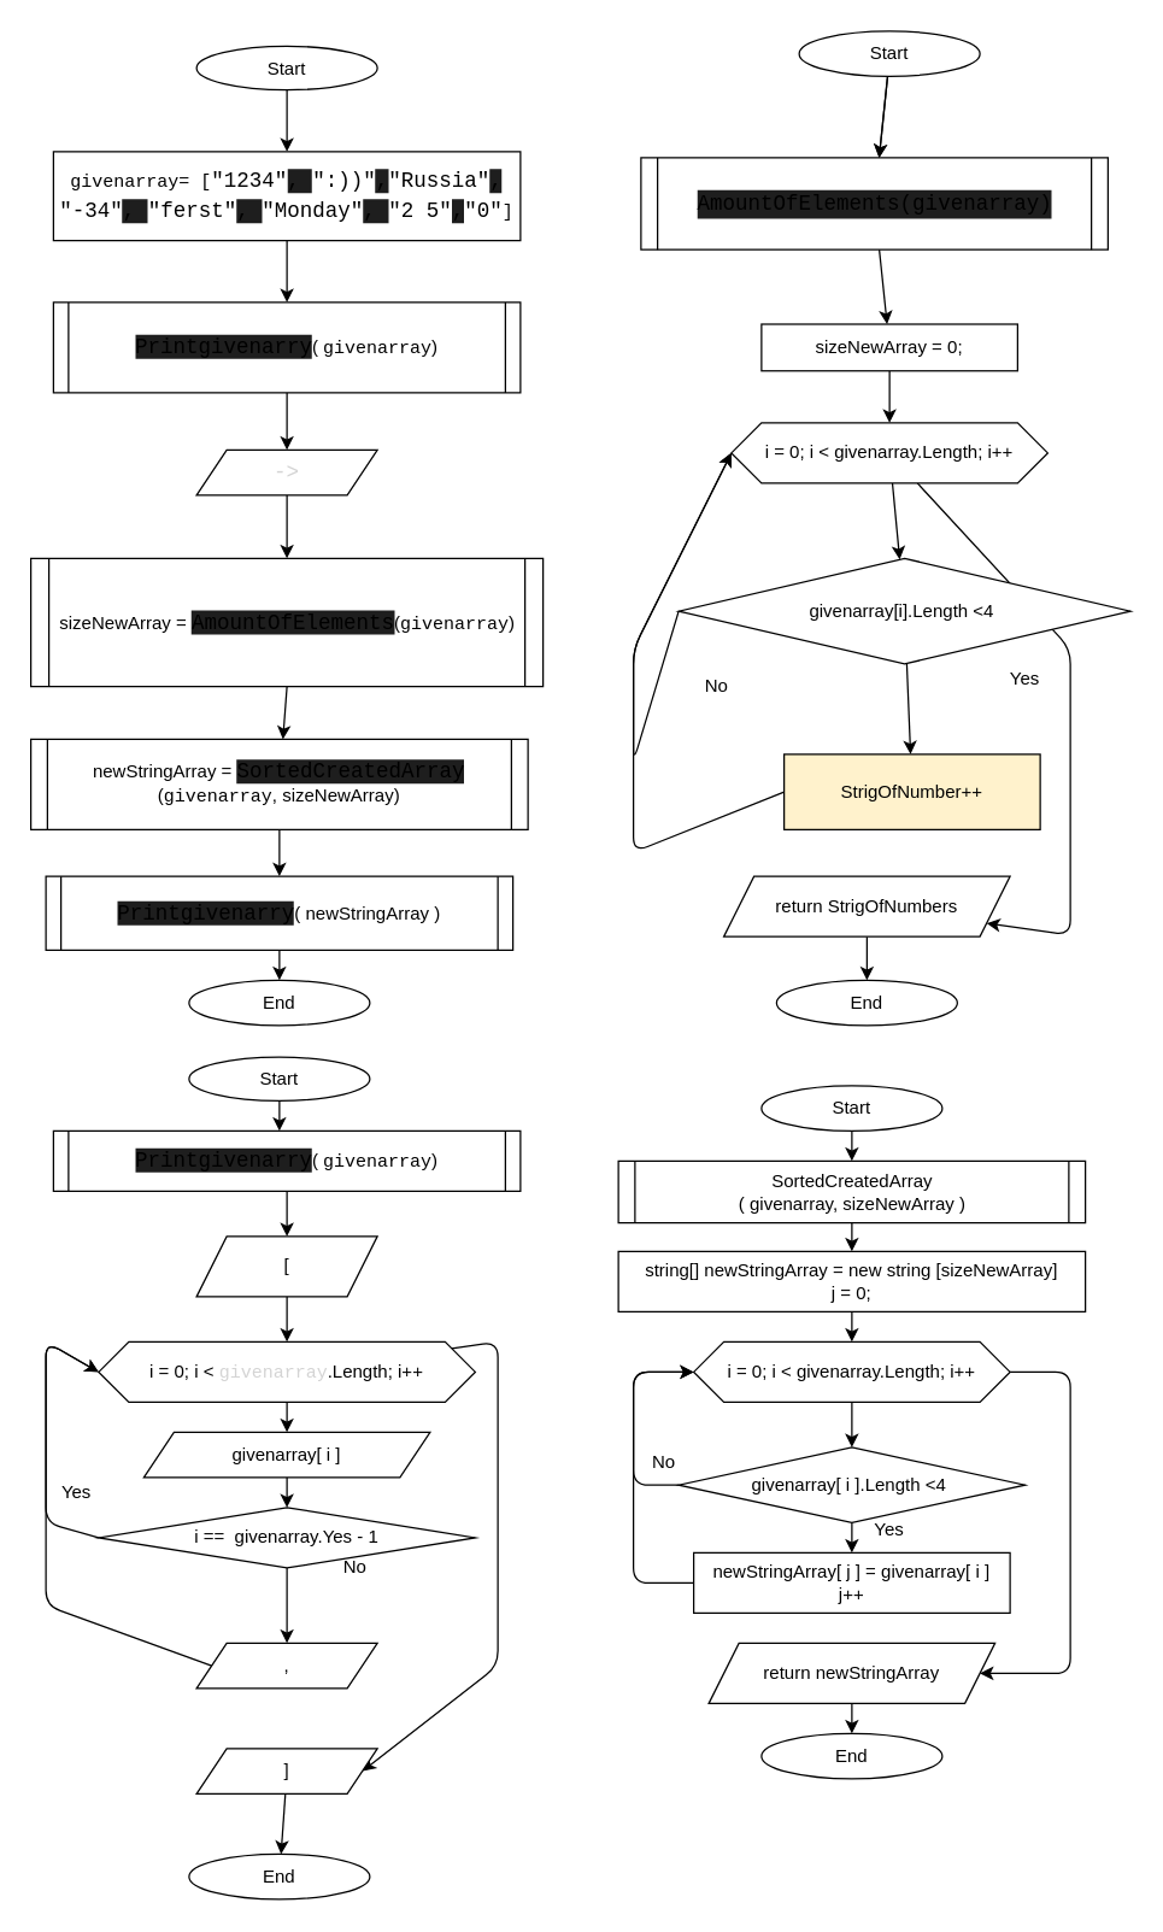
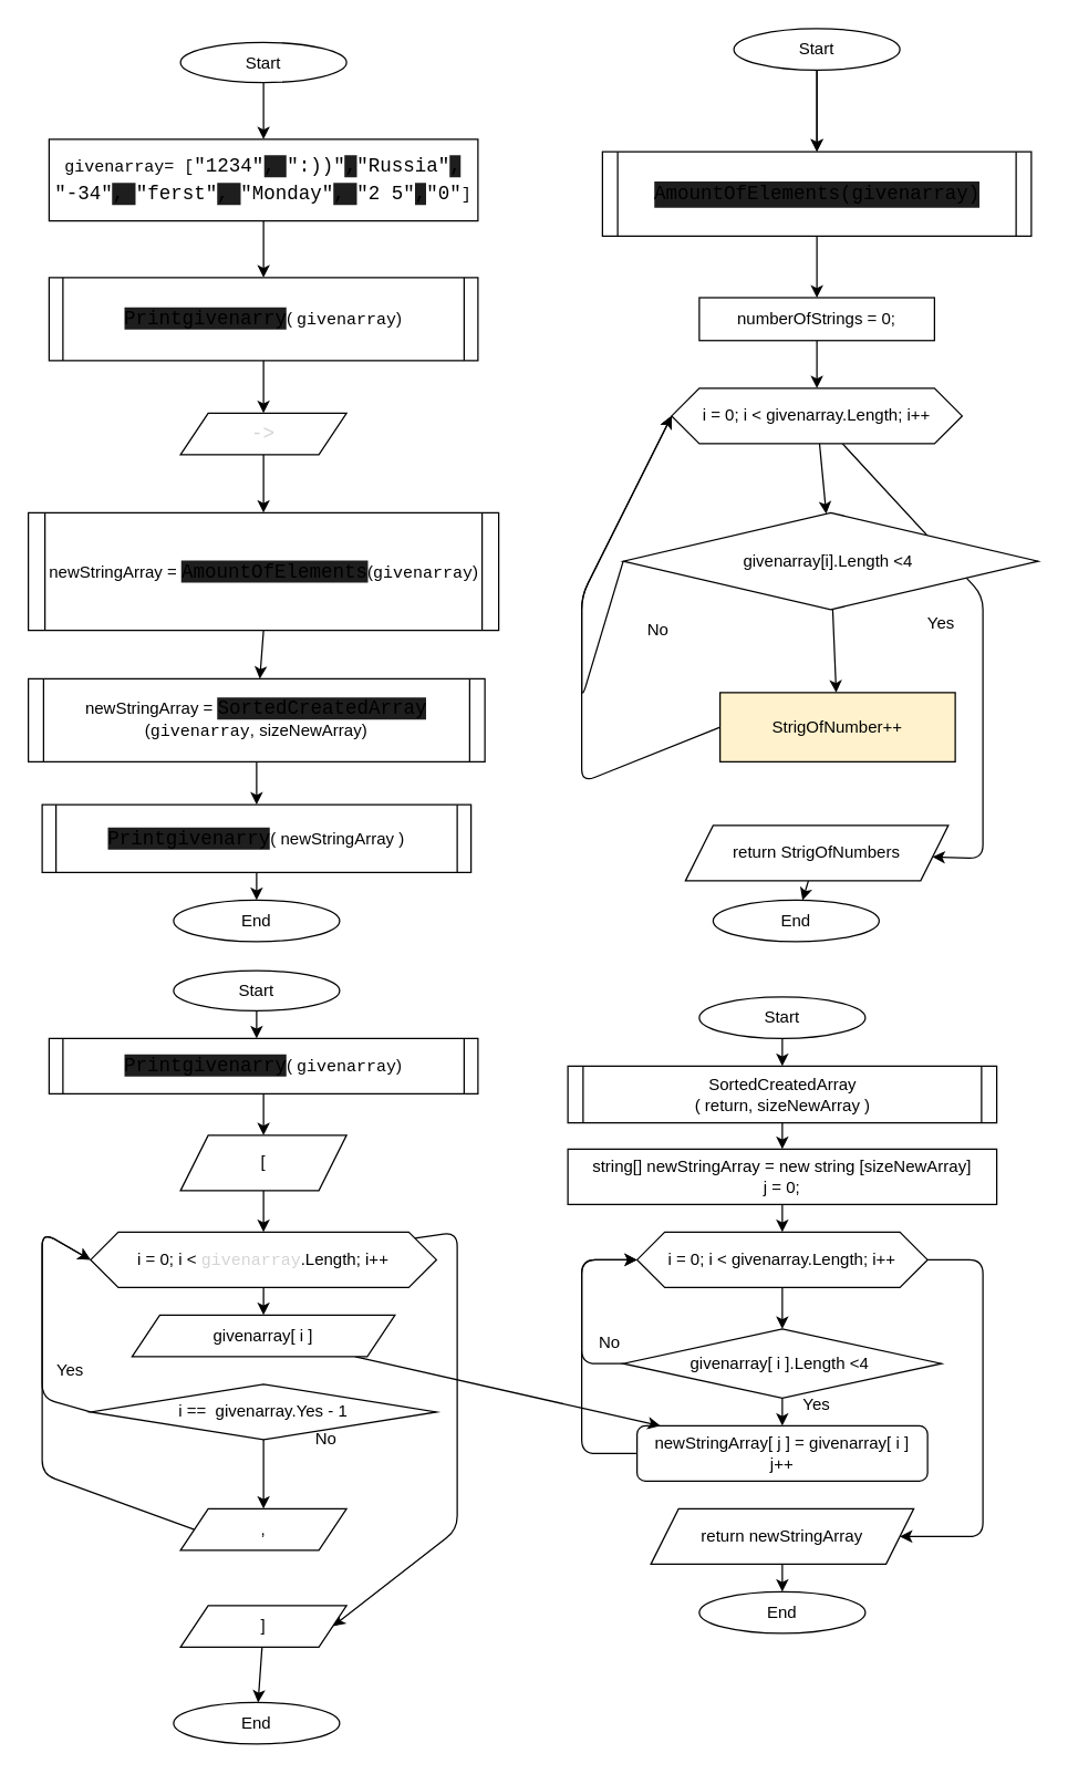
- <mxCell id="9" value="&lt;div style=&quot;background-color: rgb(30 , 30 , 30) ; font-family: &amp;#34;consolas&amp;#34; , &amp;#34;courier new&amp;#34; , monospace ; font-size: 14px ; line-height: 19px&quot;&gt;AmountOfElements(givenarray)&lt;/div&gt;" style="shape=process;whiteSpace=wrap;html=1;backgroundOutline=1;size=0.034;" parent="1" vertex="1"><mxGeometry x="425" y="104" width="310" height="61" as="geometry" /></mxCell>
+ <mxCell id="9" value="&lt;div style=&quot;background-color: rgb(30 , 30 , 30) ; font-family: &amp;#34;consolas&amp;#34; , &amp;#34;courier new&amp;#34; , monospace ; font-size: 14px ; line-height: 19px&quot;&gt;AmountOfElements(givenarray)&lt;/div&gt;" style="shape=process;whiteSpace=wrap;html=1;backgroundOutline=1;size=0.034;" parent="1" vertex="1"><mxGeometry x="435" y="109" width="310" height="61" as="geometry" /></mxCell>
- <mxCell id="16" value="sizeNewArray = 0;" style="whiteSpace=wrap;html=1;" parent="1" vertex="1"><mxGeometry x="505" y="214.5" width="170" height="31" as="geometry" /></mxCell>
+ <mxCell id="16" value="numberOfStrings = 0;" style="whiteSpace=wrap;html=1;" parent="1" vertex="1"><mxGeometry x="505" y="214.5" width="170" height="31" as="geometry" /></mxCell>
- <mxCell id="7" value="sizeNewArray =&amp;nbsp;&lt;span style=&quot;background-color: rgb(30 , 30 , 30) ; font-family: &amp;#34;consolas&amp;#34; , &amp;#34;courier new&amp;#34; , monospace ; font-size: 14px&quot;&gt;AmountOfElements&lt;/span&gt;&lt;span&gt;(&lt;/span&gt;&lt;span style=&quot;font-family: &amp;#34;consolas&amp;#34; , &amp;#34;courier new&amp;#34; , monospace&quot;&gt;givenarray&lt;/span&gt;&lt;span&gt;)&lt;/span&gt;" style="shape=process;whiteSpace=wrap;html=1;backgroundOutline=1;size=0.034;" parent="1" vertex="1"><mxGeometry y="370" width="340" height="85" as="geometry" x="20" /></mxCell>
+ <mxCell id="7" value="newStringArray =&amp;nbsp;&lt;span style=&quot;background-color: rgb(30 , 30 , 30) ; font-family: &amp;#34;consolas&amp;#34; , &amp;#34;courier new&amp;#34; , monospace ; font-size: 14px&quot;&gt;AmountOfElements&lt;/span&gt;&lt;span&gt;(&lt;/span&gt;&lt;span style=&quot;font-family: &amp;#34;consolas&amp;#34; , &amp;#34;courier new&amp;#34; , monospace&quot;&gt;givenarray&lt;/span&gt;&lt;span&gt;)&lt;/span&gt;" style="shape=process;whiteSpace=wrap;html=1;backgroundOutline=1;size=0.034;" parent="1" vertex="1"><mxGeometry y="370" width="340" height="85" as="geometry" x="20" /></mxCell>
- <mxCell id="28" value="return StrigOfNumbers" style="shape=parallelogram;perimeter=parallelogramPerimeter;whiteSpace=wrap;html=1;fixedSize=1;labelBackgroundColor=none;" parent="1" vertex="1"><mxGeometry x="480" y="581" width="190" height="40" as="geometry" /></mxCell>
+ <mxCell id="28" value="return StrigOfNumbers" style="shape=parallelogram;perimeter=parallelogramPerimeter;whiteSpace=wrap;html=1;fixedSize=1;labelBackgroundColor=none;" parent="1" vertex="1"><mxGeometry x="495" y="596" width="190" height="40" as="geometry" /></mxCell>
- <mxCell id="30" value="SortedCreatedArray&lt;br&gt;( givenarray, sizeNewArray )" style="shape=process;whiteSpace=wrap;html=1;backgroundOutline=1;size=0.034;" parent="1" vertex="1"><mxGeometry x="410" y="770" width="310" height="41" as="geometry" /></mxCell>
+ <mxCell id="30" value="SortedCreatedArray&lt;br&gt;( return, sizeNewArray )" style="shape=process;whiteSpace=wrap;html=1;backgroundOutline=1;size=0.034;" parent="1" vertex="1"><mxGeometry x="410" y="770" width="310" height="41" as="geometry" /></mxCell>
- <mxCell id="59" value="" style="edgeStyle=none;html=1;fontSize=12;" parent="1" source="60" target="66" edge="1"><mxGeometry relative="1" as="geometry" /></mxCell>
+ <mxCell id="59" value="" style="edgeStyle=none;html=1;fontSize=12;" parent="1" source="60" target="46" edge="1"><mxGeometry relative="1" as="geometry" /></mxCell>
- <mxCell id="46" value="newStringArray[ j ] = givenarray[ i ]&lt;br&gt;j++" style="whiteSpace=wrap;html=1;labelBackgroundColor=none;" parent="1" vertex="1"><mxGeometry x="460" y="1030" width="210" height="40" as="geometry" /></mxCell>
+ <mxCell id="46" value="newStringArray[ j ] = givenarray[ i ]&lt;br&gt;j++" style="whiteSpace=wrap;html=1;labelBackgroundColor=none;rounded=1;" parent="1" vertex="1"><mxGeometry x="460" y="1030" width="210" height="40" as="geometry" /></mxCell>
